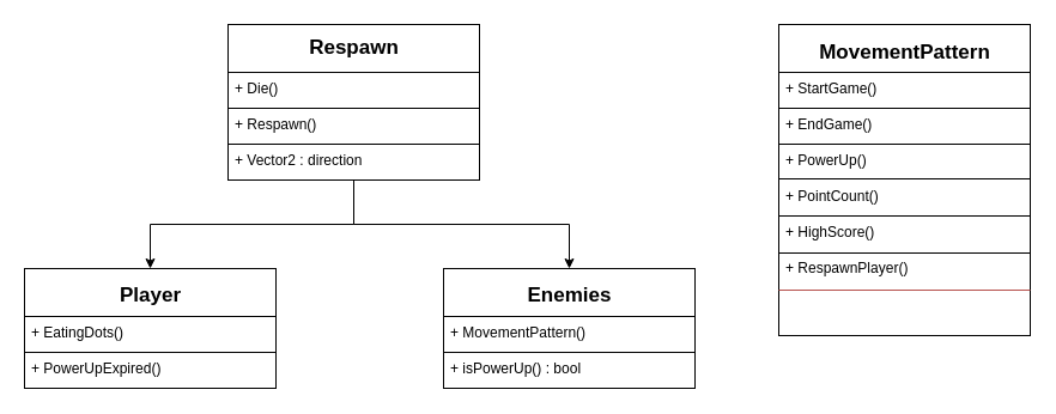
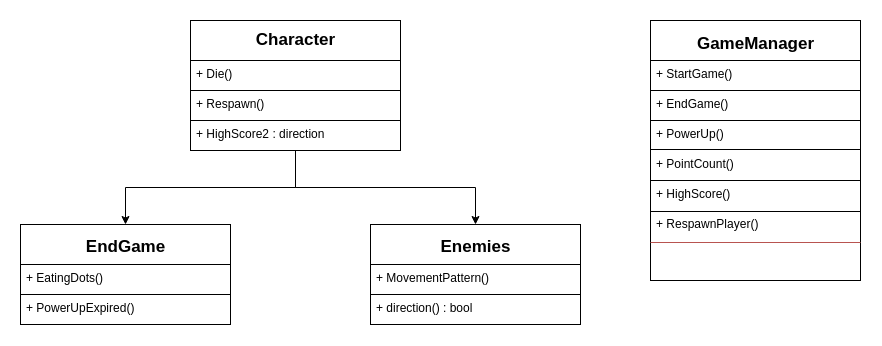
- <mxCell id="6" value="Respawn" style="text;align=center;fontStyle=1;verticalAlign=middle;spacingLeft=3;spacingRight=3;strokeColor=none;rotatable=0;points=[[0,0.5],[1,0.5]];portConstraint=eastwest;html=1;fontSize=17;" vertex="1" parent="1"><mxGeometry x="190" width="210" height="40" as="geometry" y="20" /></mxCell>
+ <mxCell id="6" value="Character" style="text;align=center;fontStyle=1;verticalAlign=middle;spacingLeft=3;spacingRight=3;strokeColor=none;rotatable=0;points=[[0,0.5],[1,0.5]];portConstraint=eastwest;html=1;fontSize=17;" vertex="1" parent="1"><mxGeometry x="190" width="210" height="40" as="geometry" y="20" /></mxCell>
- <mxCell id="11" value="MovementPattern" style="text;align=center;fontStyle=1;verticalAlign=middle;spacingLeft=3;spacingRight=3;strokeColor=none;rotatable=0;points=[[0,0.5],[1,0.5]];portConstraint=eastwest;html=1;fontSize=17;" vertex="1" parent="1"><mxGeometry x="650" y="24" width="210" height="40" as="geometry" /></mxCell>
+ <mxCell id="11" value="GameManager" style="text;align=center;fontStyle=1;verticalAlign=middle;spacingLeft=3;spacingRight=3;strokeColor=none;rotatable=0;points=[[0,0.5],[1,0.5]];portConstraint=eastwest;html=1;fontSize=17;" vertex="1" parent="1"><mxGeometry x="650" y="24" width="210" height="40" as="geometry" /></mxCell>
- <mxCell id="39" value="+ Vector2 : direction" style="text;strokeColor=none;fillColor=none;align=left;verticalAlign=top;spacingLeft=4;spacingRight=4;overflow=hidden;rotatable=0;points=[[0,0.5],[1,0.5]];portConstraint=eastwest;whiteSpace=wrap;html=1;" vertex="1" parent="1"><mxGeometry x="190" y="120" width="210" height="20" as="geometry" /></mxCell>
+ <mxCell id="39" value="+ HighScore2 : direction" style="text;strokeColor=none;fillColor=none;align=left;verticalAlign=top;spacingLeft=4;spacingRight=4;overflow=hidden;rotatable=0;points=[[0,0.5],[1,0.5]];portConstraint=eastwest;whiteSpace=wrap;html=1;" vertex="1" parent="1"><mxGeometry x="190" y="120" width="210" height="20" as="geometry" /></mxCell>
- <mxCell id="26" value="Player" style="text;align=center;fontStyle=1;verticalAlign=middle;spacingLeft=3;spacingRight=3;strokeColor=none;rotatable=0;points=[[0,0.5],[1,0.5]];portConstraint=eastwest;html=1;fontSize=17;" vertex="1" parent="1"><mxGeometry y="230" width="210" height="34" as="geometry" x="20" /></mxCell>
+ <mxCell id="26" value="EndGame" style="text;align=center;fontStyle=1;verticalAlign=middle;spacingLeft=3;spacingRight=3;strokeColor=none;rotatable=0;points=[[0,0.5],[1,0.5]];portConstraint=eastwest;html=1;fontSize=17;" vertex="1" parent="1"><mxGeometry y="230" width="210" height="34" as="geometry" x="20" /></mxCell>
- <mxCell id="36" value="+ isPowerUp() : bool" style="text;strokeColor=none;fillColor=none;align=left;verticalAlign=top;spacingLeft=4;spacingRight=4;overflow=hidden;rotatable=0;points=[[0,0.5],[1,0.5]];portConstraint=eastwest;whiteSpace=wrap;html=1;" vertex="1" parent="1"><mxGeometry x="370" y="294" width="210" height="30" as="geometry" /></mxCell>
+ <mxCell id="36" value="+ direction() : bool" style="text;strokeColor=none;fillColor=none;align=left;verticalAlign=top;spacingLeft=4;spacingRight=4;overflow=hidden;rotatable=0;points=[[0,0.5],[1,0.5]];portConstraint=eastwest;whiteSpace=wrap;html=1;" vertex="1" parent="1"><mxGeometry x="370" y="294" width="210" height="30" as="geometry" /></mxCell>
